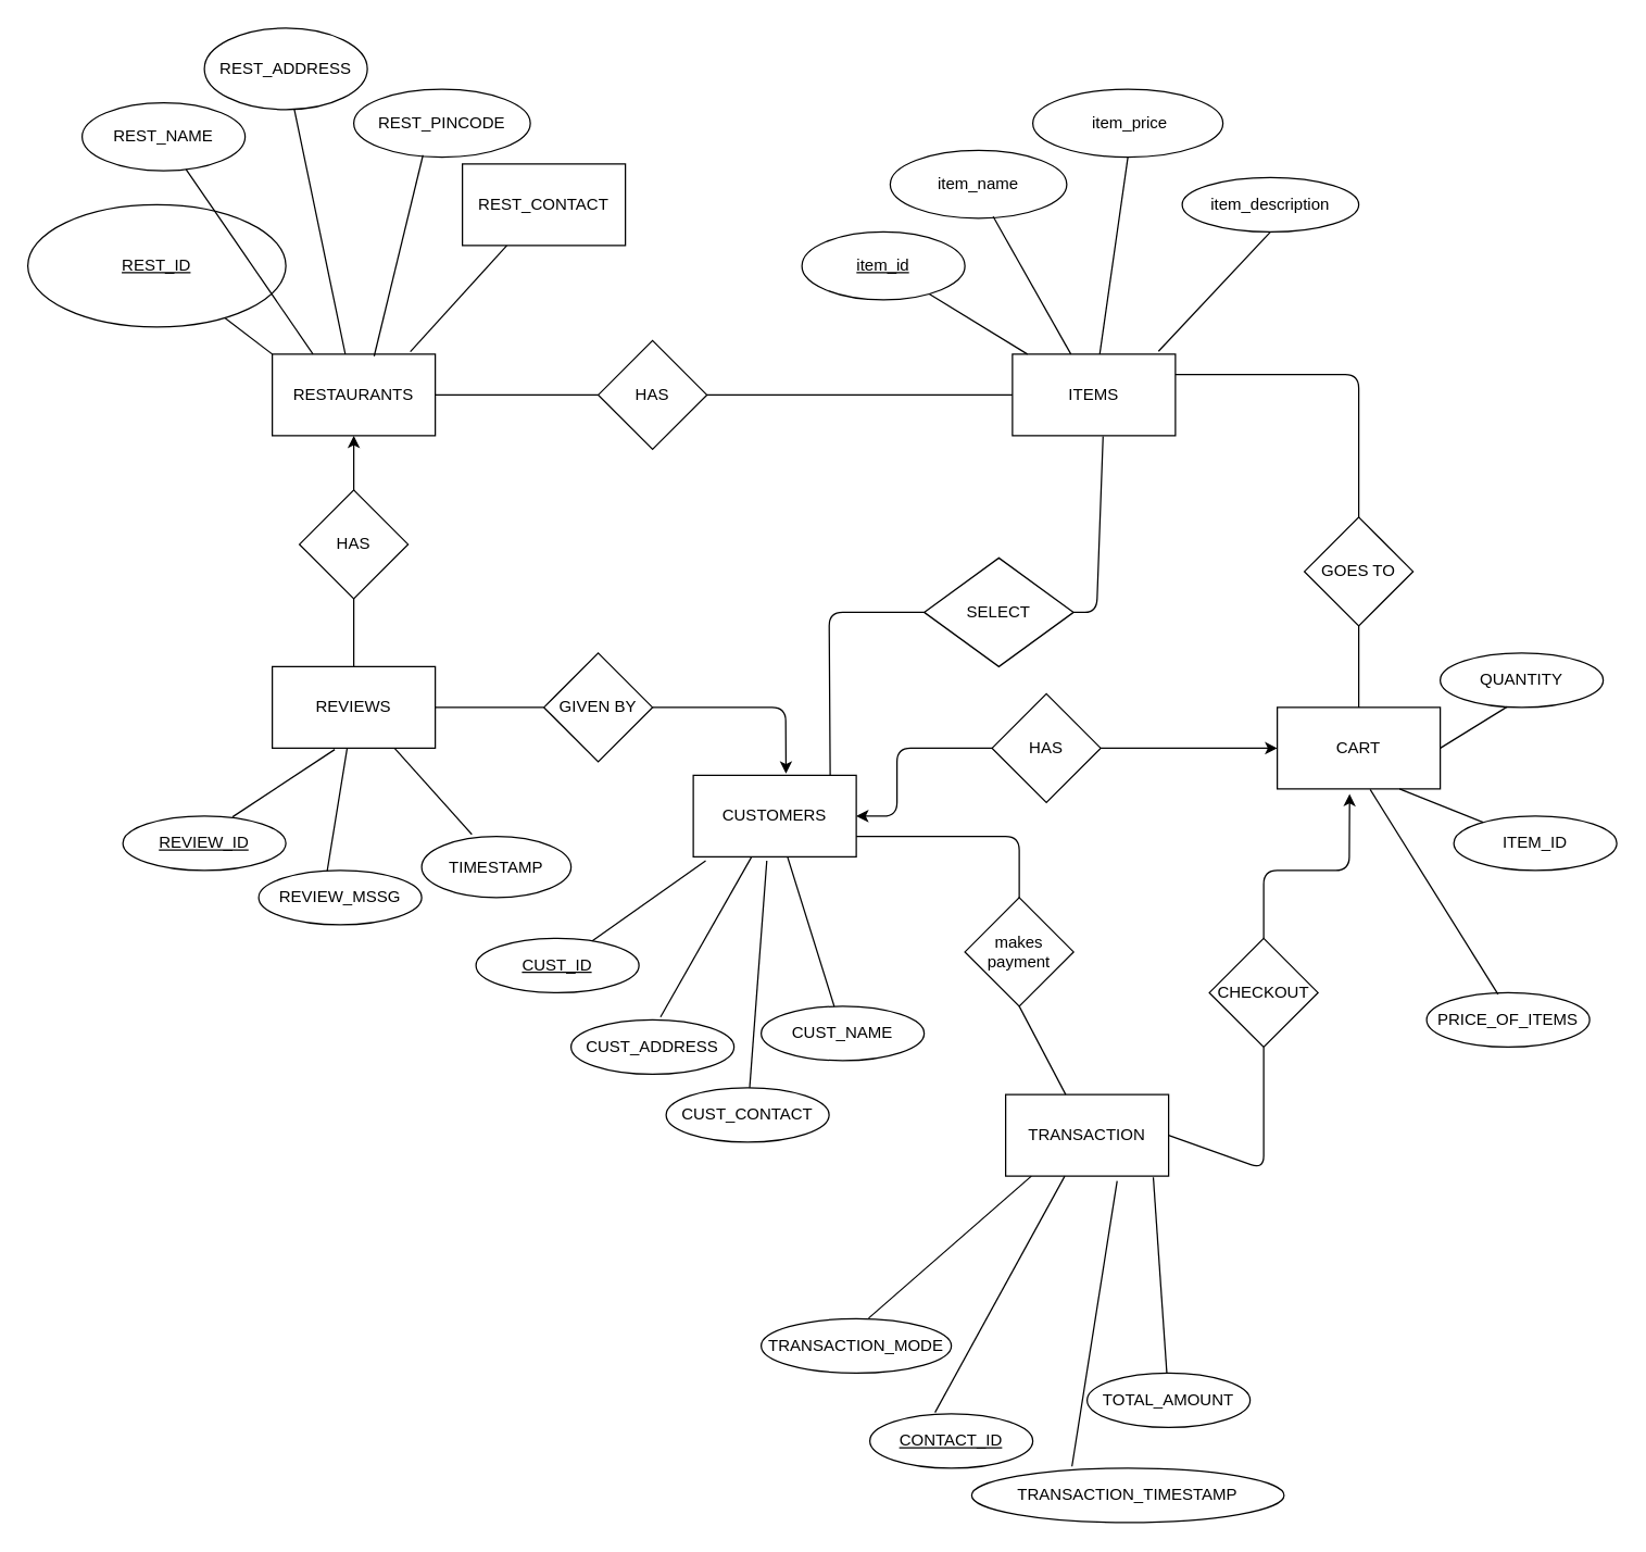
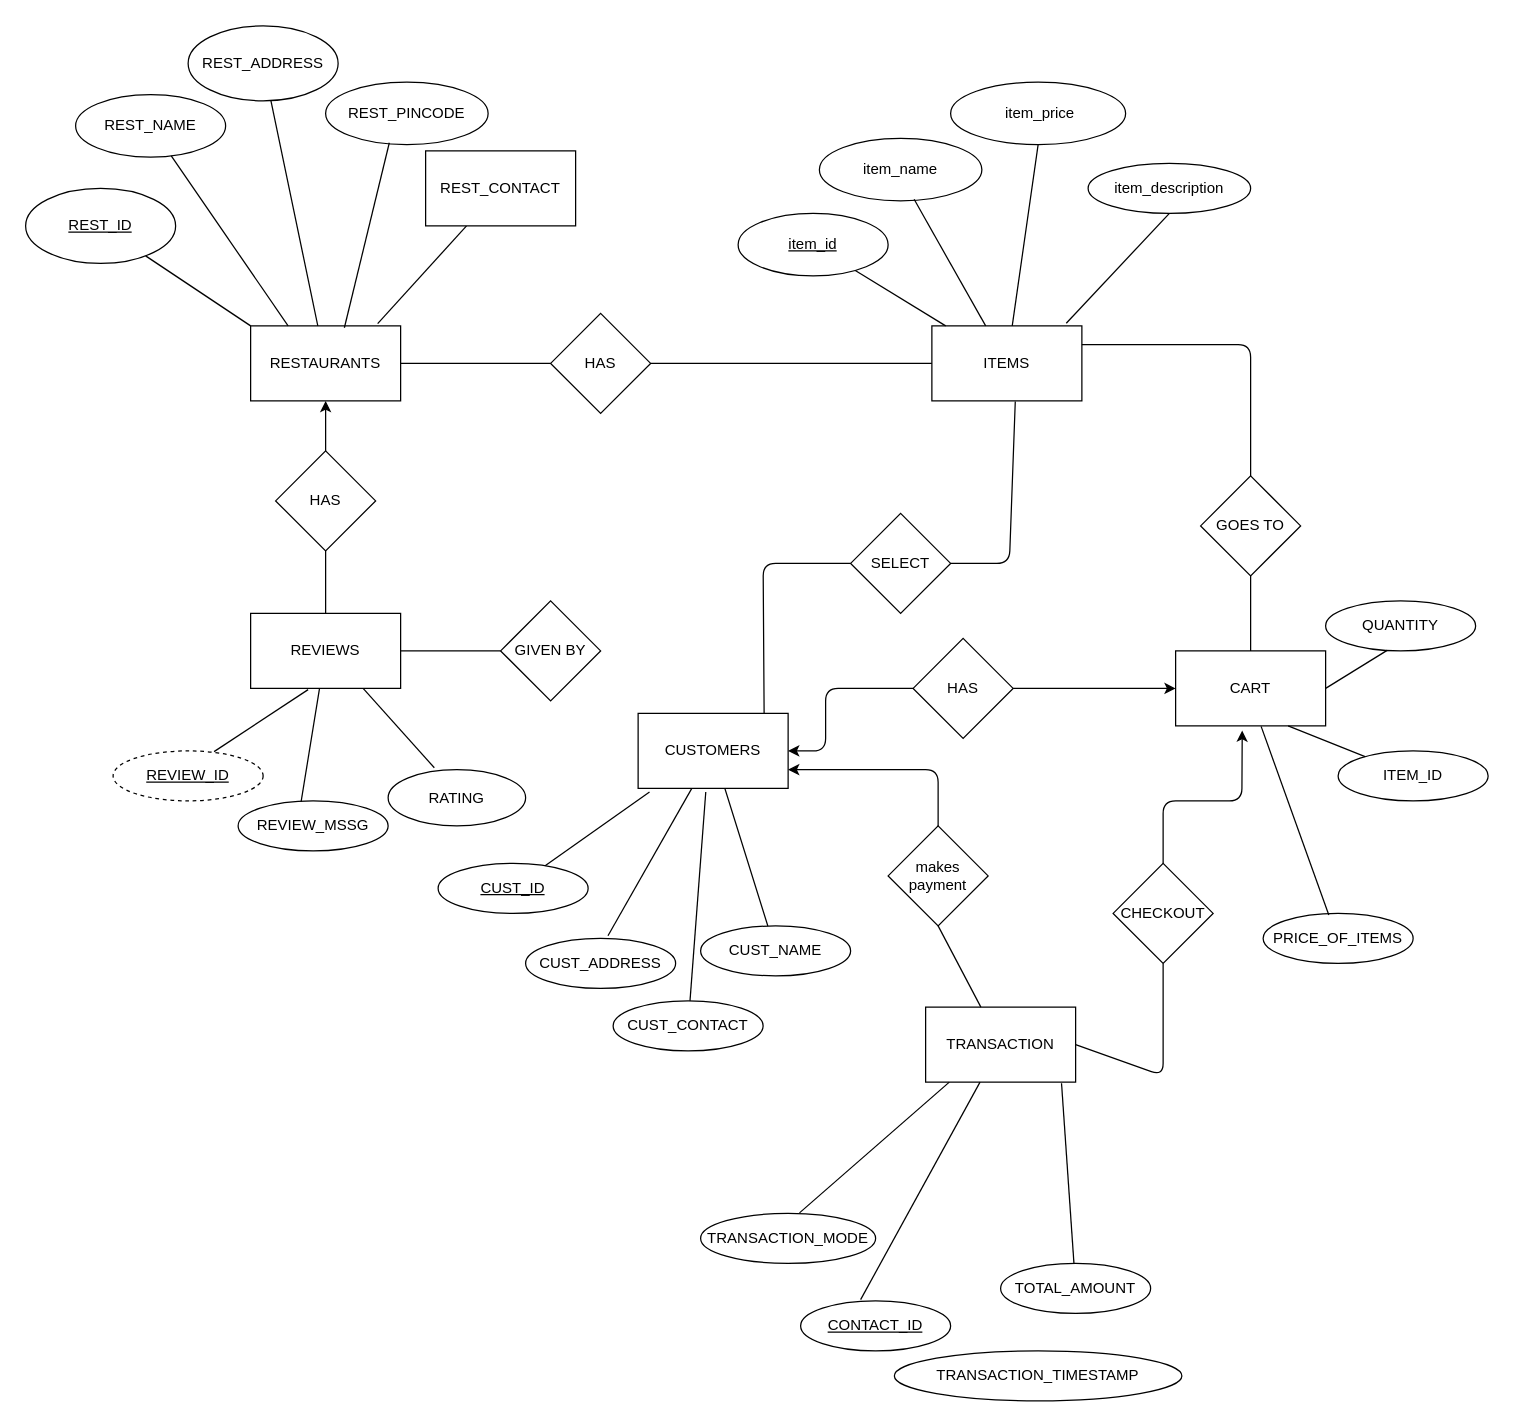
- <mxCell id="7" value="&lt;u&gt;REST_ID&lt;/u&gt;" style="ellipse;whiteSpace=wrap;html=1;" parent="1" vertex="1"><mxGeometry x="20" y="150" width="190" height="90" as="geometry" /></mxCell>
+ <mxCell id="7" value="&lt;u&gt;REST_ID&lt;/u&gt;" style="ellipse;whiteSpace=wrap;html=1;" parent="1" vertex="1"><mxGeometry x="20" y="150" width="120" height="60" as="geometry" /></mxCell>
- <mxCell id="47" value="SELECT" style="rhombus;whiteSpace=wrap;html=1;" parent="1" vertex="1"><mxGeometry x="680" y="410" width="110" height="80" as="geometry" /></mxCell>
+ <mxCell id="47" value="SELECT" style="rhombus;whiteSpace=wrap;html=1;" parent="1" vertex="1"><mxGeometry x="680" y="410" width="80" height="80" as="geometry" /></mxCell>
- <mxCell id="45" value="" style="endArrow=classic;html=1;exitX=1;exitY=0.5;exitDx=0;exitDy=0;entryX=0.569;entryY=-0.021;entryDx=0;entryDy=0;entryPerimeter=0;" parent="1" source="44" target="35" edge="1"><mxGeometry width="50" height="50" relative="1" as="geometry"><mxPoint x="510" y="440" as="sourcePoint" /><mxPoint x="560" y="390" as="targetPoint" /><Array as="points"><mxPoint x="578" y="520" /></Array></mxGeometry></mxCell>
- <mxCell id="71" value="" style="endArrow=none;html=1;exitX=0.5;exitY=0;exitDx=0;exitDy=0;entryX=1;entryY=0.75;entryDx=0;entryDy=0;" parent="1" source="62" target="35" edge="1"><mxGeometry width="50" height="50" relative="1" as="geometry"><mxPoint x="550" y="900" as="sourcePoint" /><mxPoint x="600" y="850" as="targetPoint" /><Array as="points"><mxPoint x="750" y="615" /></Array></mxGeometry></mxCell>
+ <mxCell id="71" value="" style="endArrow=classic;html=1;exitX=0.5;exitY=0;exitDx=0;exitDy=0;entryX=1;entryY=0.75;entryDx=0;entryDy=0;" parent="1" source="62" target="35" edge="1"><mxGeometry width="50" height="50" relative="1" as="geometry"><mxPoint x="550" y="900" as="sourcePoint" /><mxPoint x="600" y="850" as="targetPoint" /><Array as="points"><mxPoint x="750" y="615" /></Array></mxGeometry></mxCell>
- <mxCell id="13" value="&lt;u&gt;REVIEW_ID&lt;/u&gt;" style="ellipse;whiteSpace=wrap;html=1;" parent="1" vertex="1"><mxGeometry x="90" y="600" width="120" height="40" as="geometry" /></mxCell>
+ <mxCell id="13" value="&lt;u&gt;REVIEW_ID&lt;/u&gt;" style="ellipse;whiteSpace=wrap;html=1;dashed=1;" parent="1" vertex="1"><mxGeometry x="90" y="600" width="120" height="40" as="geometry" /></mxCell>
- <mxCell id="33" value="TIMESTAMP" style="ellipse;whiteSpace=wrap;html=1;" parent="1" vertex="1"><mxGeometry x="310" y="615" width="110" height="45" as="geometry" /></mxCell>
+ <mxCell id="33" value="RATING" style="ellipse;whiteSpace=wrap;html=1;" parent="1" vertex="1"><mxGeometry x="310" y="615" width="110" height="45" as="geometry" /></mxCell>
- <mxCell id="54" value="PRICE_OF_ITEMS" style="ellipse;whiteSpace=wrap;html=1;" parent="1" vertex="1"><mxGeometry x="1050" y="730" width="120" height="40" as="geometry" /></mxCell>
+ <mxCell id="54" value="PRICE_OF_ITEMS" style="ellipse;whiteSpace=wrap;html=1;" parent="1" vertex="1"><mxGeometry x="1010" y="730" width="120" height="40" as="geometry" /></mxCell>
- <mxCell id="64" value="" style="endArrow=none;html=1;entryX=0.684;entryY=1.059;entryDx=0;entryDy=0;entryPerimeter=0;exitX=0.321;exitY=-0.033;exitDx=0;exitDy=0;exitPerimeter=0;" parent="1" source="63" target="52" edge="1"><mxGeometry width="50" height="50" relative="1" as="geometry"><mxPoint x="960" y="970" as="sourcePoint" /><mxPoint x="1010" y="920" as="targetPoint" /></mxGeometry></mxCell>
